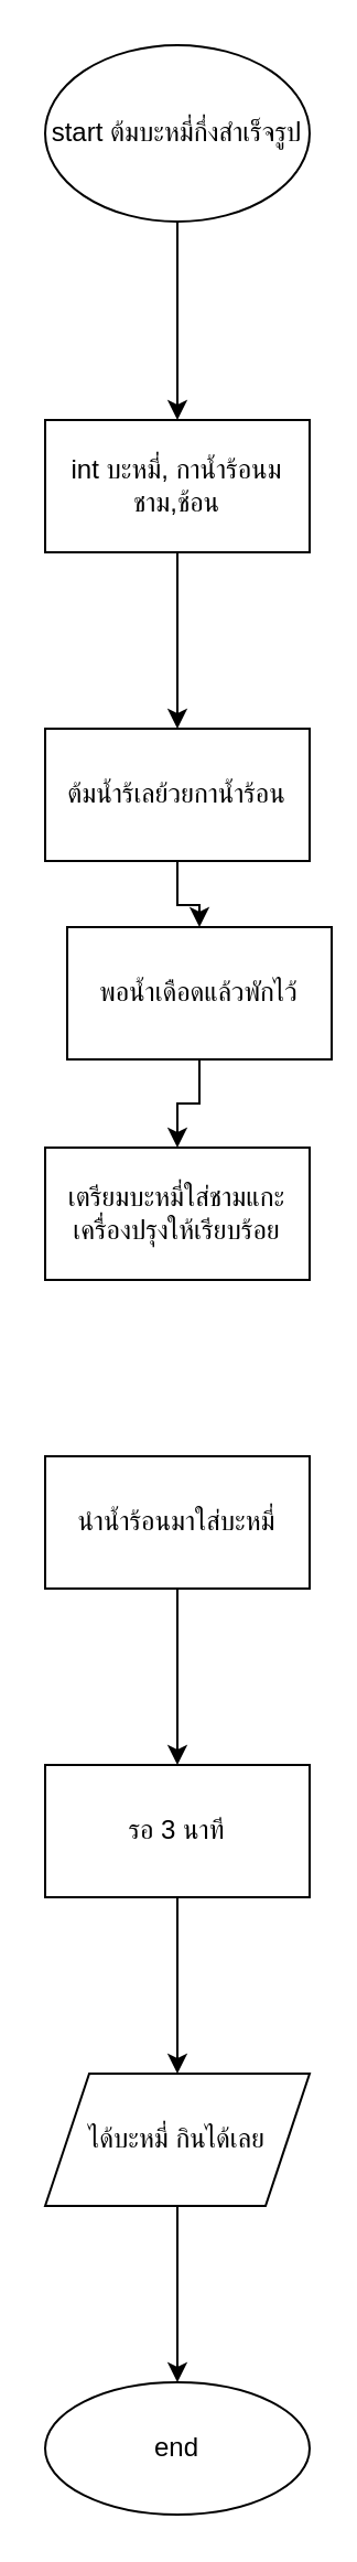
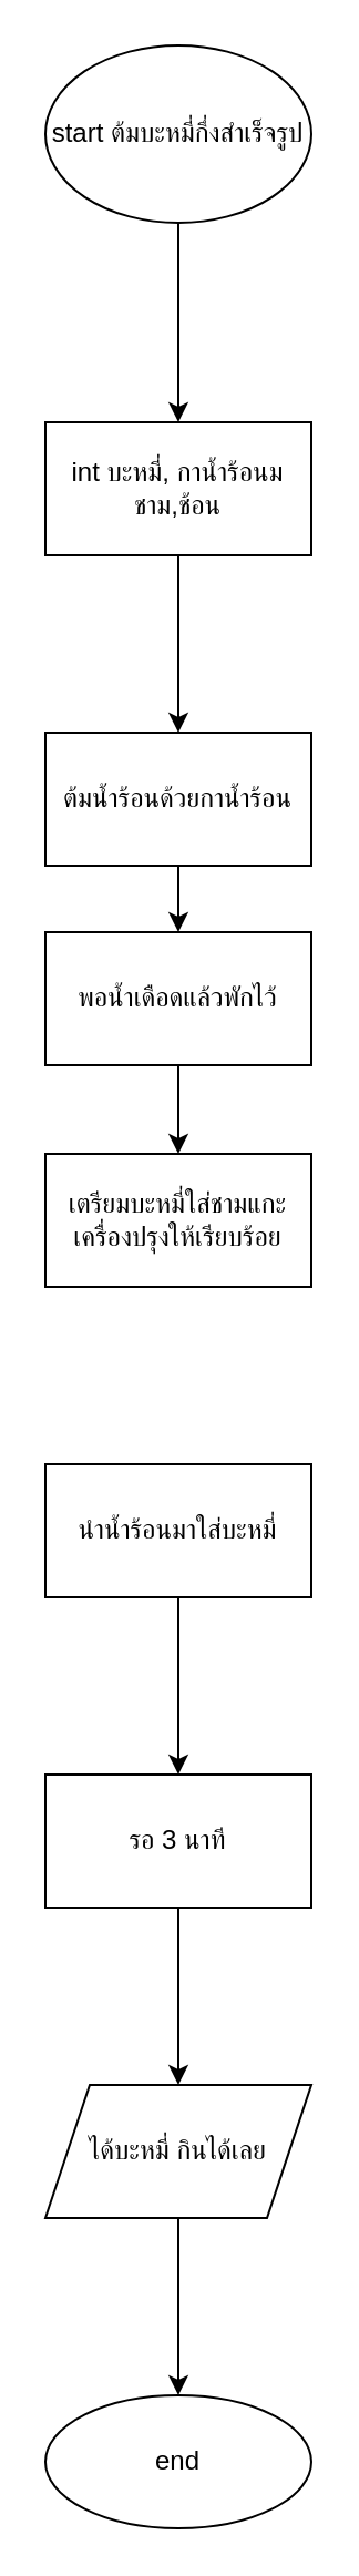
- <mxCell id="7" value="ต้มน้ำร้เลย้วยกาน้ำร้อน" style="whiteSpace=wrap;html=1;" vertex="1" parent="1"><mxGeometry x="20" y="330" width="120" height="60" as="geometry" /></mxCell>
+ <mxCell id="7" value="ต้มน้ำร้อนด้วยกาน้ำร้อน" style="whiteSpace=wrap;html=1;" vertex="1" parent="1"><mxGeometry x="20" y="330" width="120" height="60" as="geometry" /></mxCell>
- <mxCell id="10" value="พอน้ำเดือดแล้วพักไว้" style="whiteSpace=wrap;html=1;" vertex="1" parent="1"><mxGeometry x="30" y="420" width="120" height="60" as="geometry" /></mxCell>
+ <mxCell id="10" value="พอน้ำเดือดแล้วพักไว้" style="whiteSpace=wrap;html=1;" vertex="1" parent="1"><mxGeometry x="20" y="420" width="120" height="60" as="geometry" /></mxCell>
